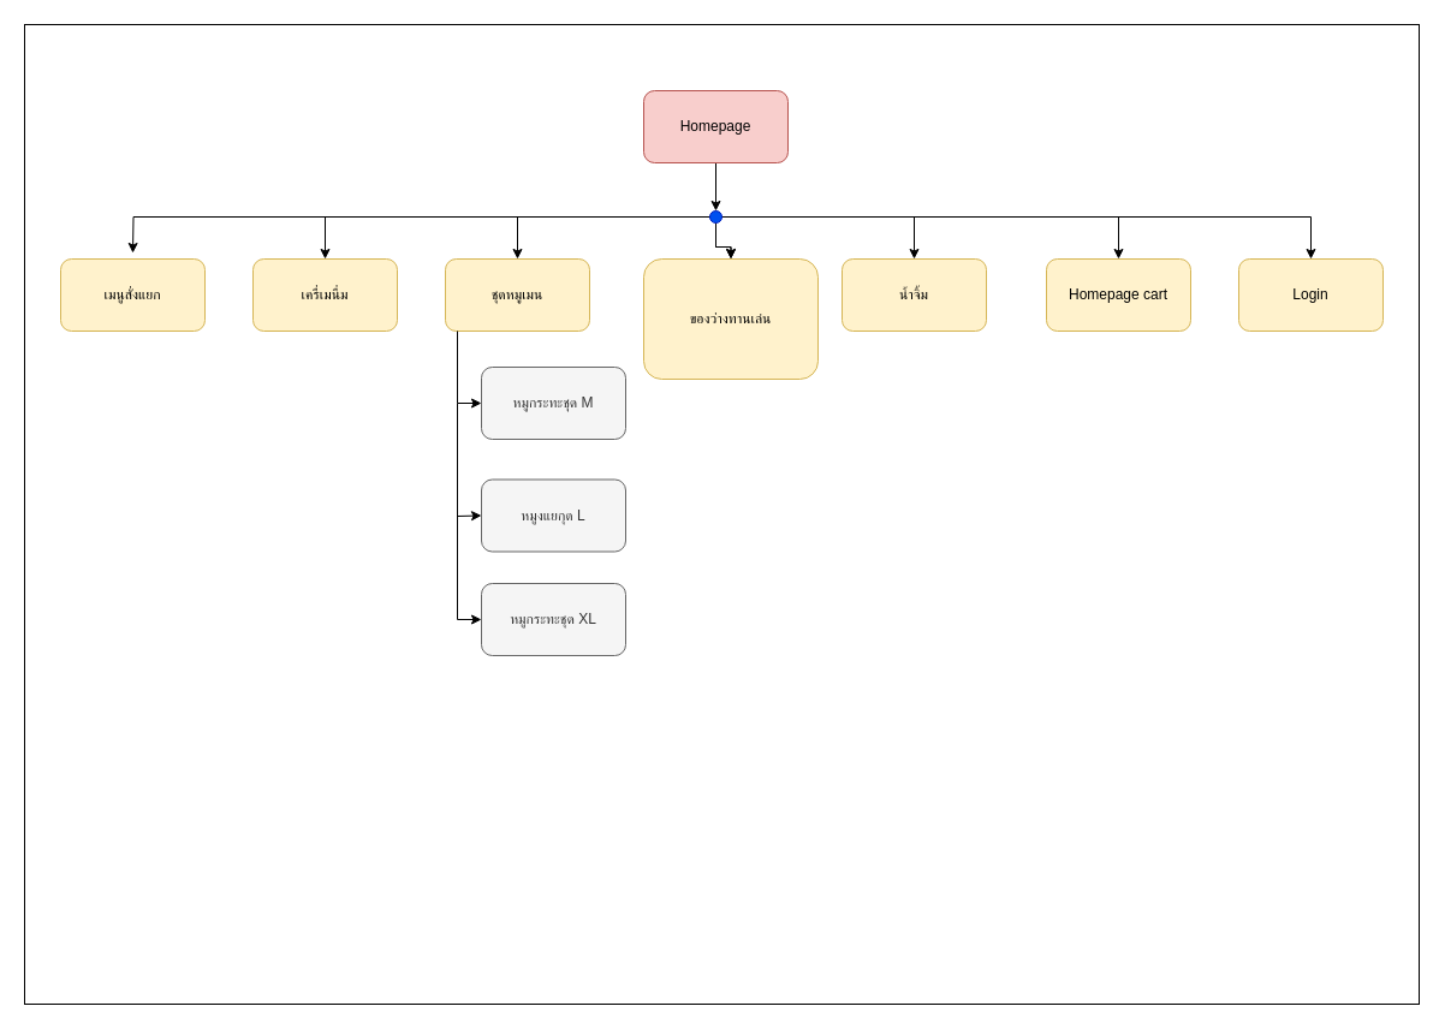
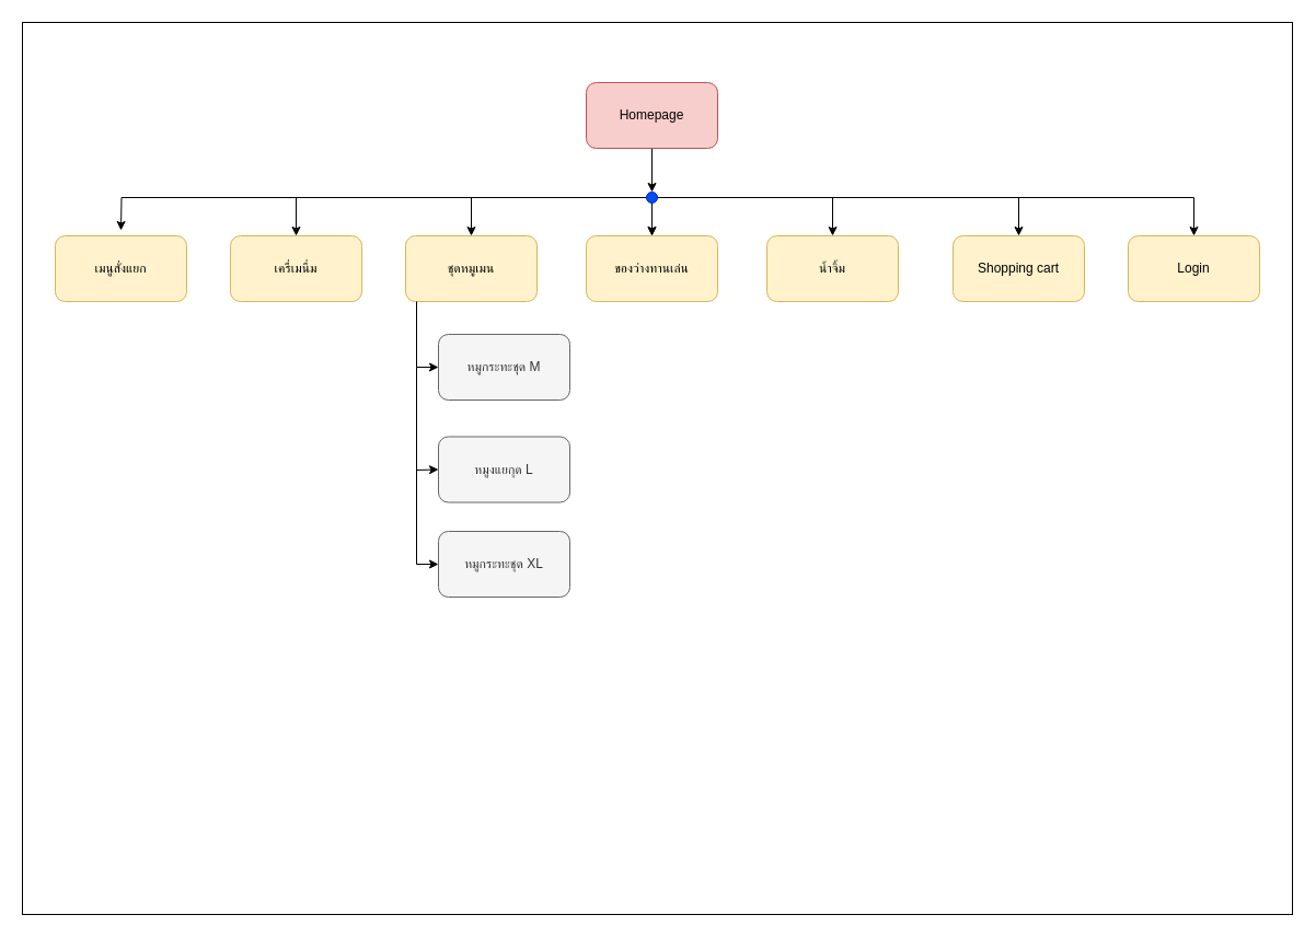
- <mxCell id="19" value="Homepage cart" style="whiteSpace=wrap;html=1;fillColor=#fff2cc;strokeColor=#d6b656;rounded=1;" vertex="1" parent="1"><mxGeometry x="870" y="215" width="120" height="60" as="geometry" /></mxCell>
+ <mxCell id="19" value="Shopping cart" style="whiteSpace=wrap;html=1;fillColor=#fff2cc;strokeColor=#d6b656;rounded=1;" vertex="1" parent="1"><mxGeometry x="870" y="215" width="120" height="60" as="geometry" /></mxCell>
- <mxCell id="15" value="ของว่างทานเล่น" style="whiteSpace=wrap;html=1;fillColor=#fff2cc;strokeColor=#d6b656;rounded=1;" vertex="1" parent="1"><mxGeometry x="535" y="215" width="145" height="100" as="geometry" /></mxCell>
+ <mxCell id="15" value="ของว่างทานเล่น" style="whiteSpace=wrap;html=1;fillColor=#fff2cc;strokeColor=#d6b656;rounded=1;" vertex="1" parent="1"><mxGeometry x="535" y="215" width="120" height="60" as="geometry" /></mxCell>
